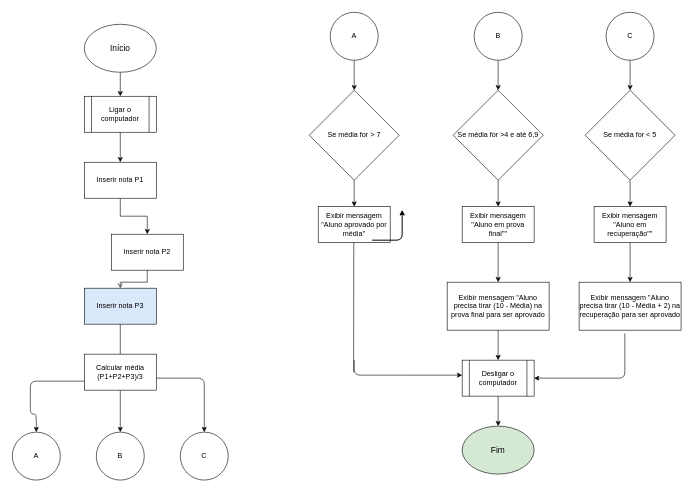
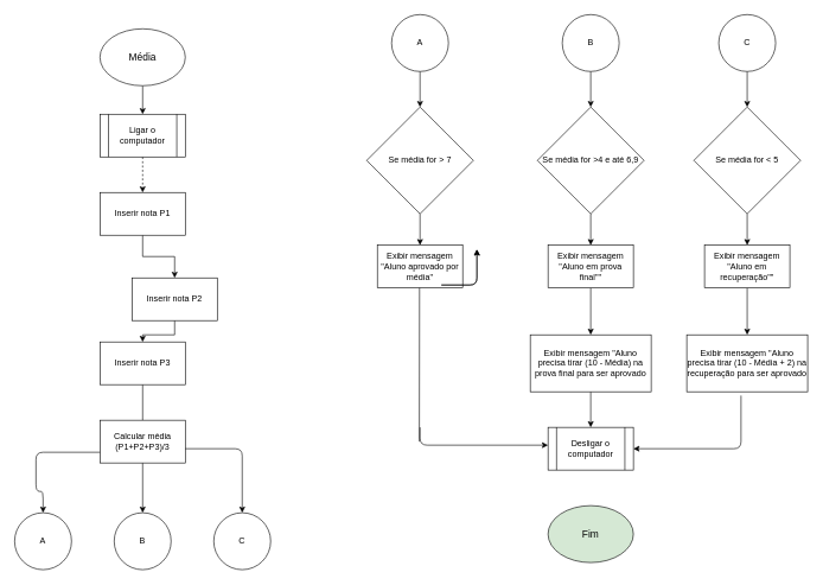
- <mxCell id="3" value="&lt;font style=&quot;font-size: 14px&quot;&gt;Início&lt;/font&gt;" style="ellipse;whiteSpace=wrap;html=1;" vertex="1" parent="1"><mxGeometry x="140" y="40" width="120" height="80" as="geometry" /></mxCell>
+ <mxCell id="3" value="&lt;font style=&quot;font-size: 14px&quot;&gt;Média&lt;/font&gt;" style="ellipse;whiteSpace=wrap;html=1;" vertex="1" parent="1"><mxGeometry x="140" y="40" width="120" height="80" as="geometry" /></mxCell>
- <mxCell id="4" value="" style="edgeStyle=orthogonalEdgeStyle;rounded=0;orthogonalLoop=1;jettySize=auto;html=1;" edge="1" parent="1" source="5" target="7"><mxGeometry relative="1" as="geometry" /></mxCell>
+ <mxCell id="4" value="" style="edgeStyle=orthogonalEdgeStyle;rounded=0;orthogonalLoop=1;jettySize=auto;html=1;dashed=1;" edge="1" parent="1" source="5" target="7"><mxGeometry relative="1" as="geometry" /></mxCell>
- <mxCell id="8" value="" style="edgeStyle=orthogonalEdgeStyle;rounded=0;orthogonalLoop=1;jettySize=auto;html=1;endArrow=open;" edge="1" parent="1" source="9" target="11"><mxGeometry relative="1" as="geometry" /></mxCell>
+ <mxCell id="8" value="" style="edgeStyle=orthogonalEdgeStyle;rounded=0;orthogonalLoop=1;jettySize=auto;html=1;" edge="1" parent="1" source="9" target="11"><mxGeometry relative="1" as="geometry" /></mxCell>
- <mxCell id="11" value="Inserir nota P3" style="rounded=0;whiteSpace=wrap;html=1;fillColor=#dae8fc;" vertex="1" parent="1"><mxGeometry x="140" y="480" width="120" height="60" as="geometry" /></mxCell>
+ <mxCell id="11" value="Inserir nota P3" style="rounded=0;whiteSpace=wrap;html=1;" vertex="1" parent="1"><mxGeometry x="140" y="480" width="120" height="60" as="geometry" /></mxCell>
- <mxCell id="37" value="" style="edgeStyle=orthogonalEdgeStyle;rounded=0;orthogonalLoop=1;jettySize=auto;html=1;" edge="1" parent="1" source="38" target="39"><mxGeometry relative="1" as="geometry" /></mxCell>
